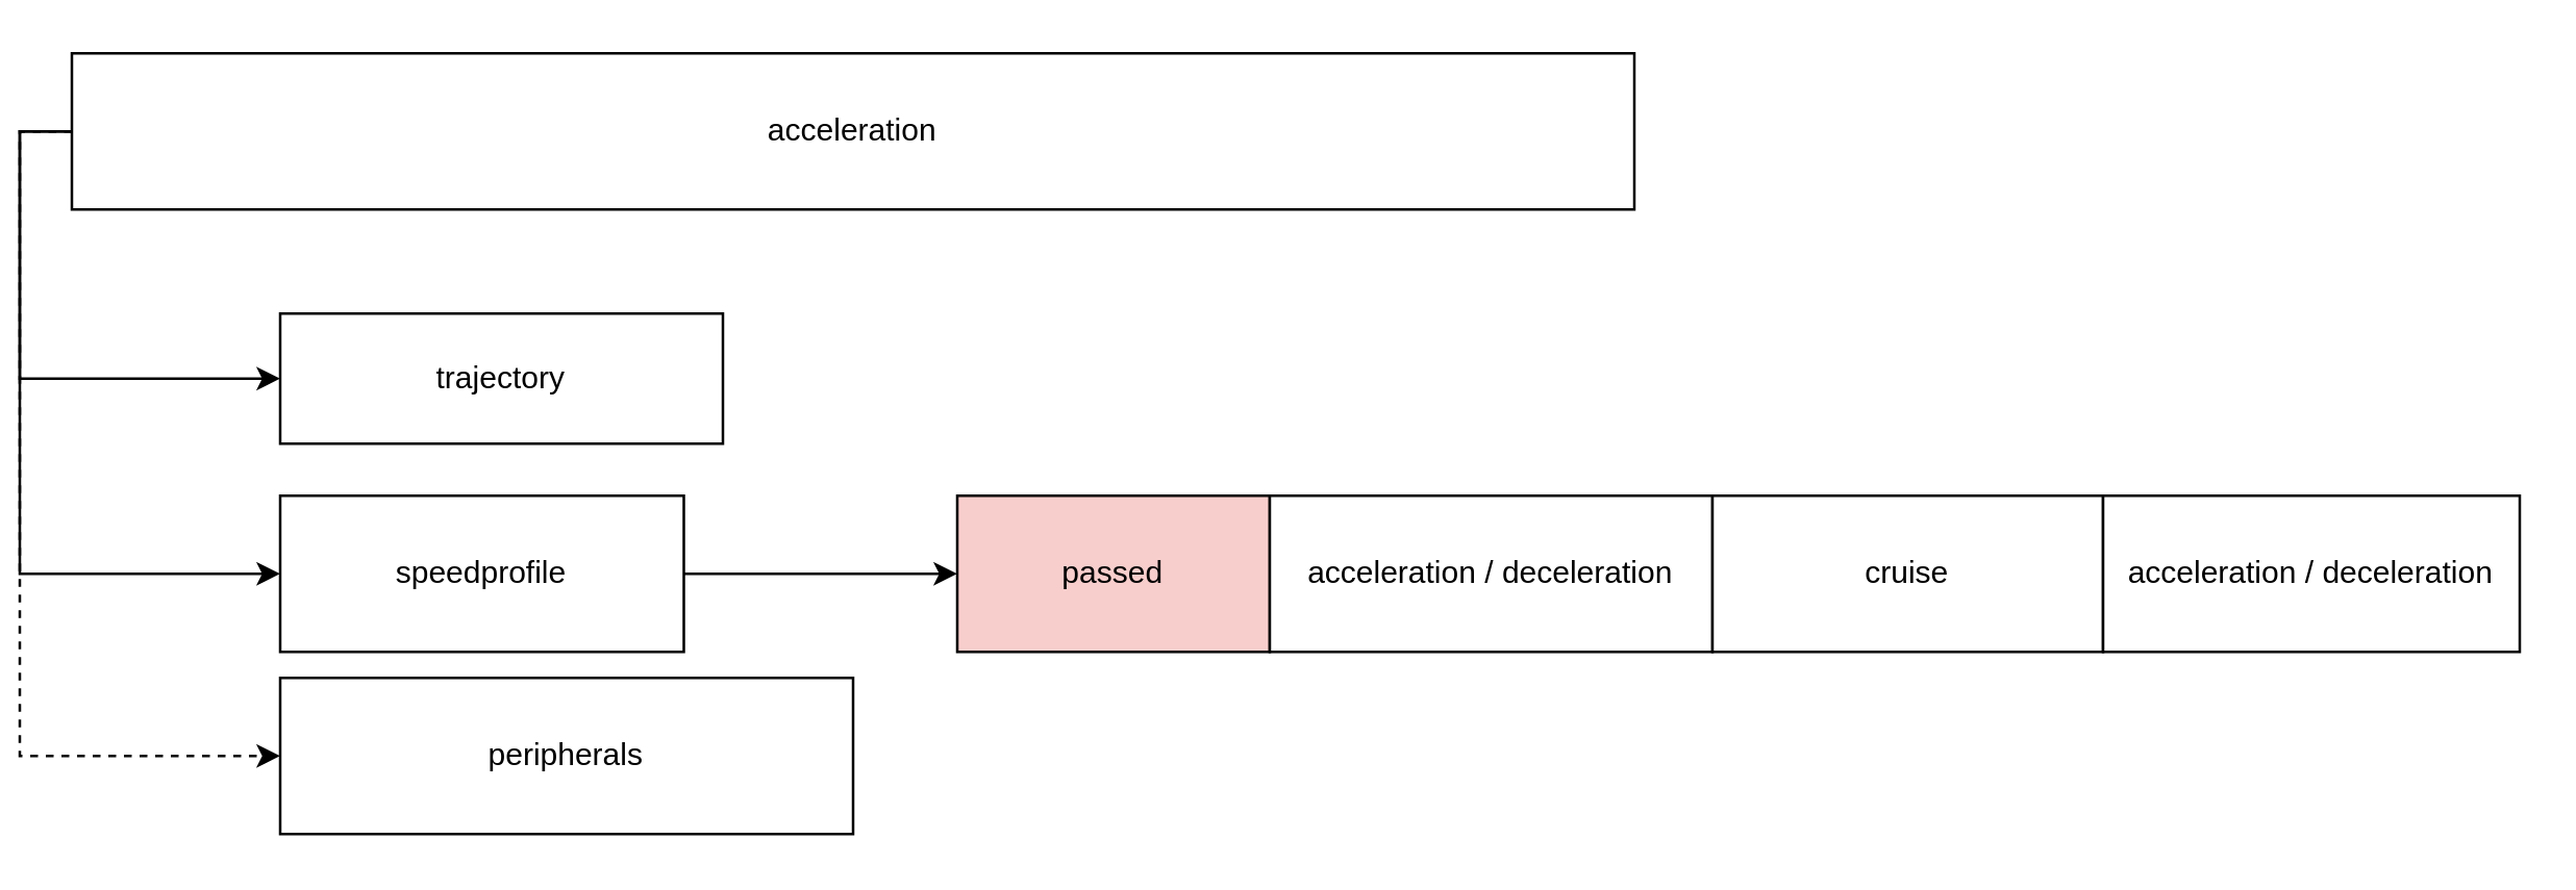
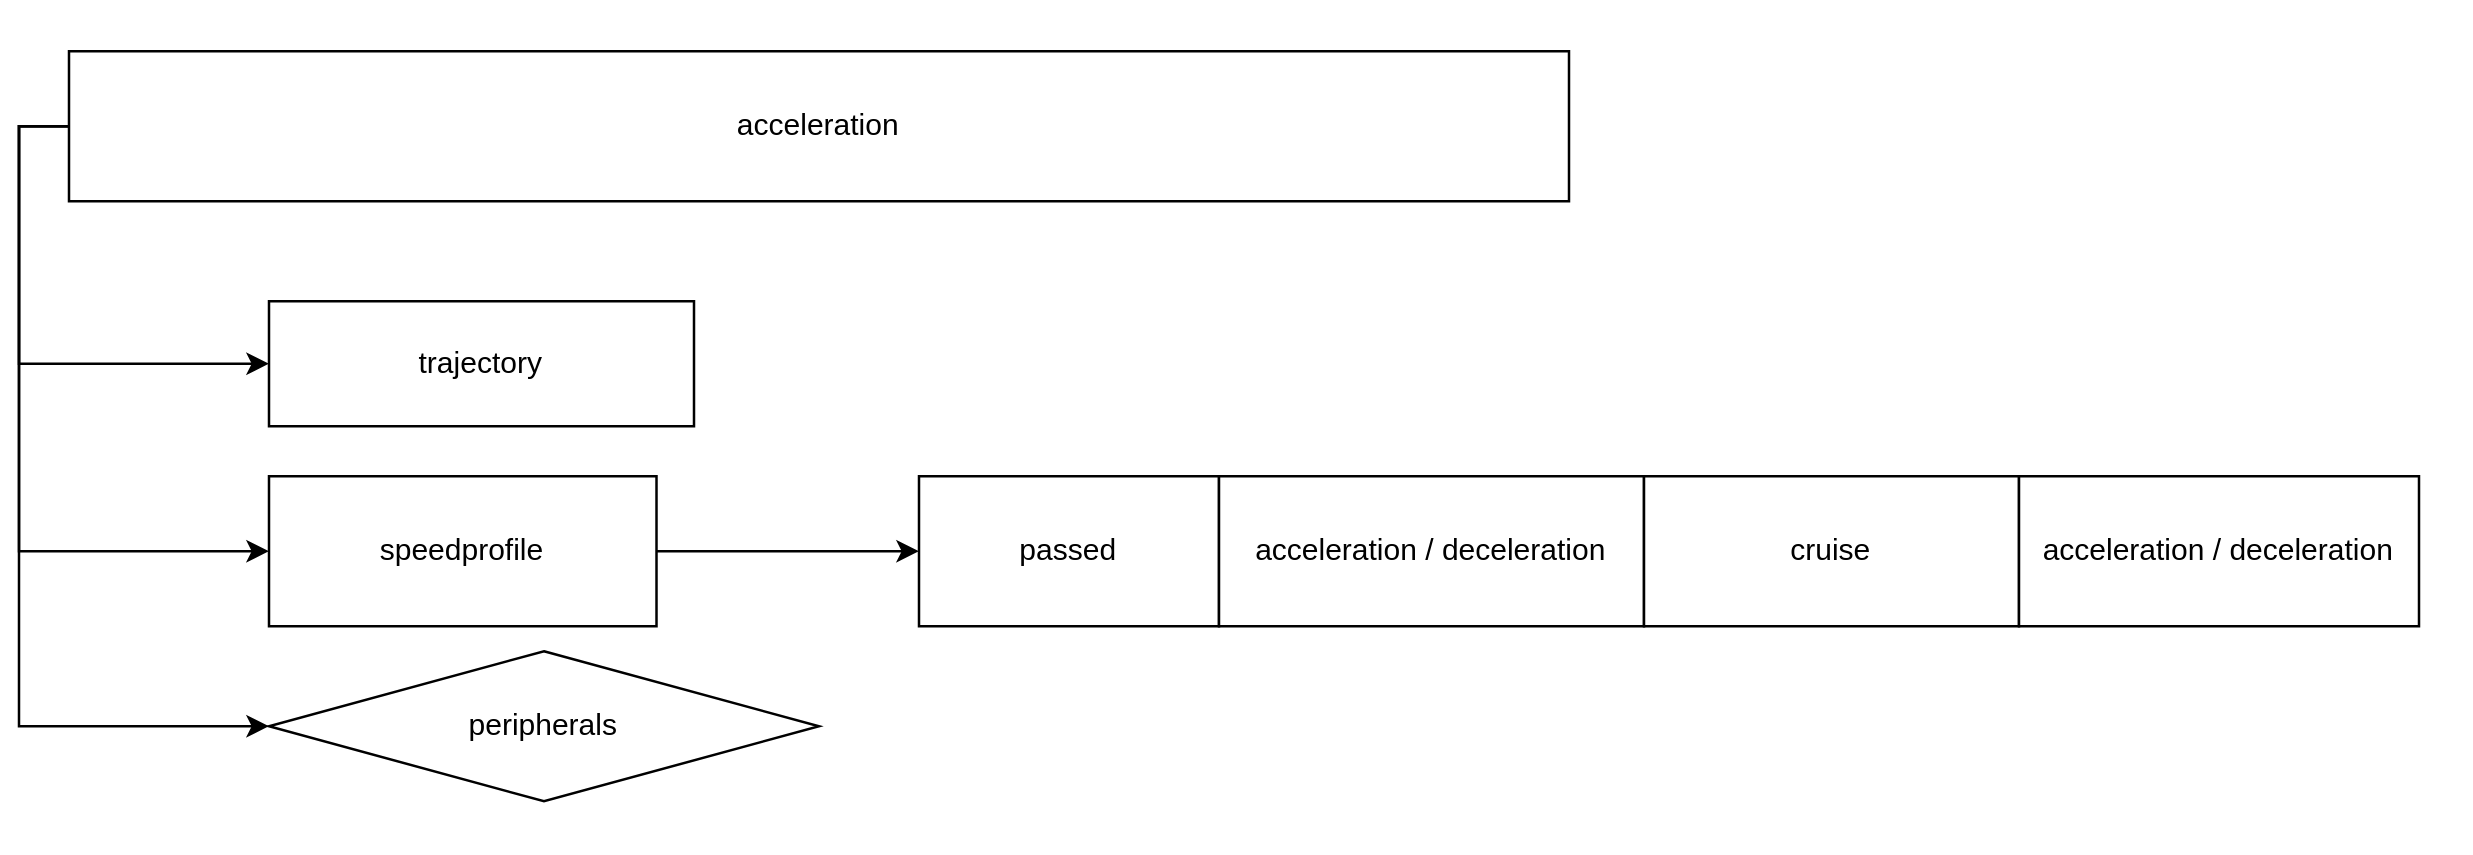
- <mxCell id="4" value="passed" style="rounded=0;whiteSpace=wrap;html=1;fillColor=#f8cecc;" parent="1" vertex="1"><mxGeometry x="360" y="190" width="120" height="60" as="geometry" /></mxCell>
+ <mxCell id="4" value="passed" style="rounded=0;whiteSpace=wrap;html=1;" parent="1" vertex="1"><mxGeometry x="360" y="190" width="120" height="60" as="geometry" /></mxCell>
- <mxCell id="13" style="edgeStyle=orthogonalEdgeStyle;rounded=0;orthogonalLoop=1;jettySize=auto;html=1;entryX=0;entryY=0.5;entryDx=0;entryDy=0;exitX=0;exitY=0.5;exitDx=0;exitDy=0;dashed=1;" parent="1" source="3" target="11" edge="1"><mxGeometry relative="1" as="geometry"><mxPoint x="40" y="70" as="sourcePoint" /><mxPoint x="120" y="170" as="targetPoint" /></mxGeometry></mxCell>
+ <mxCell id="13" style="edgeStyle=orthogonalEdgeStyle;rounded=0;orthogonalLoop=1;jettySize=auto;html=1;entryX=0;entryY=0.5;entryDx=0;entryDy=0;exitX=0;exitY=0.5;exitDx=0;exitDy=0;" parent="1" source="3" target="11" edge="1"><mxGeometry relative="1" as="geometry"><mxPoint x="40" y="70" as="sourcePoint" /><mxPoint x="120" y="170" as="targetPoint" /></mxGeometry></mxCell>
- <mxCell id="11" value="peripherals" style="rounded=0;whiteSpace=wrap;html=1;" parent="1" vertex="1"><mxGeometry x="100" y="260" width="220" height="60" as="geometry" /></mxCell>
+ <mxCell id="11" value="peripherals" style="rhombus;whiteSpace=wrap;html=1;" parent="1" vertex="1"><mxGeometry x="100" y="260" width="220" height="60" as="geometry" /></mxCell>
